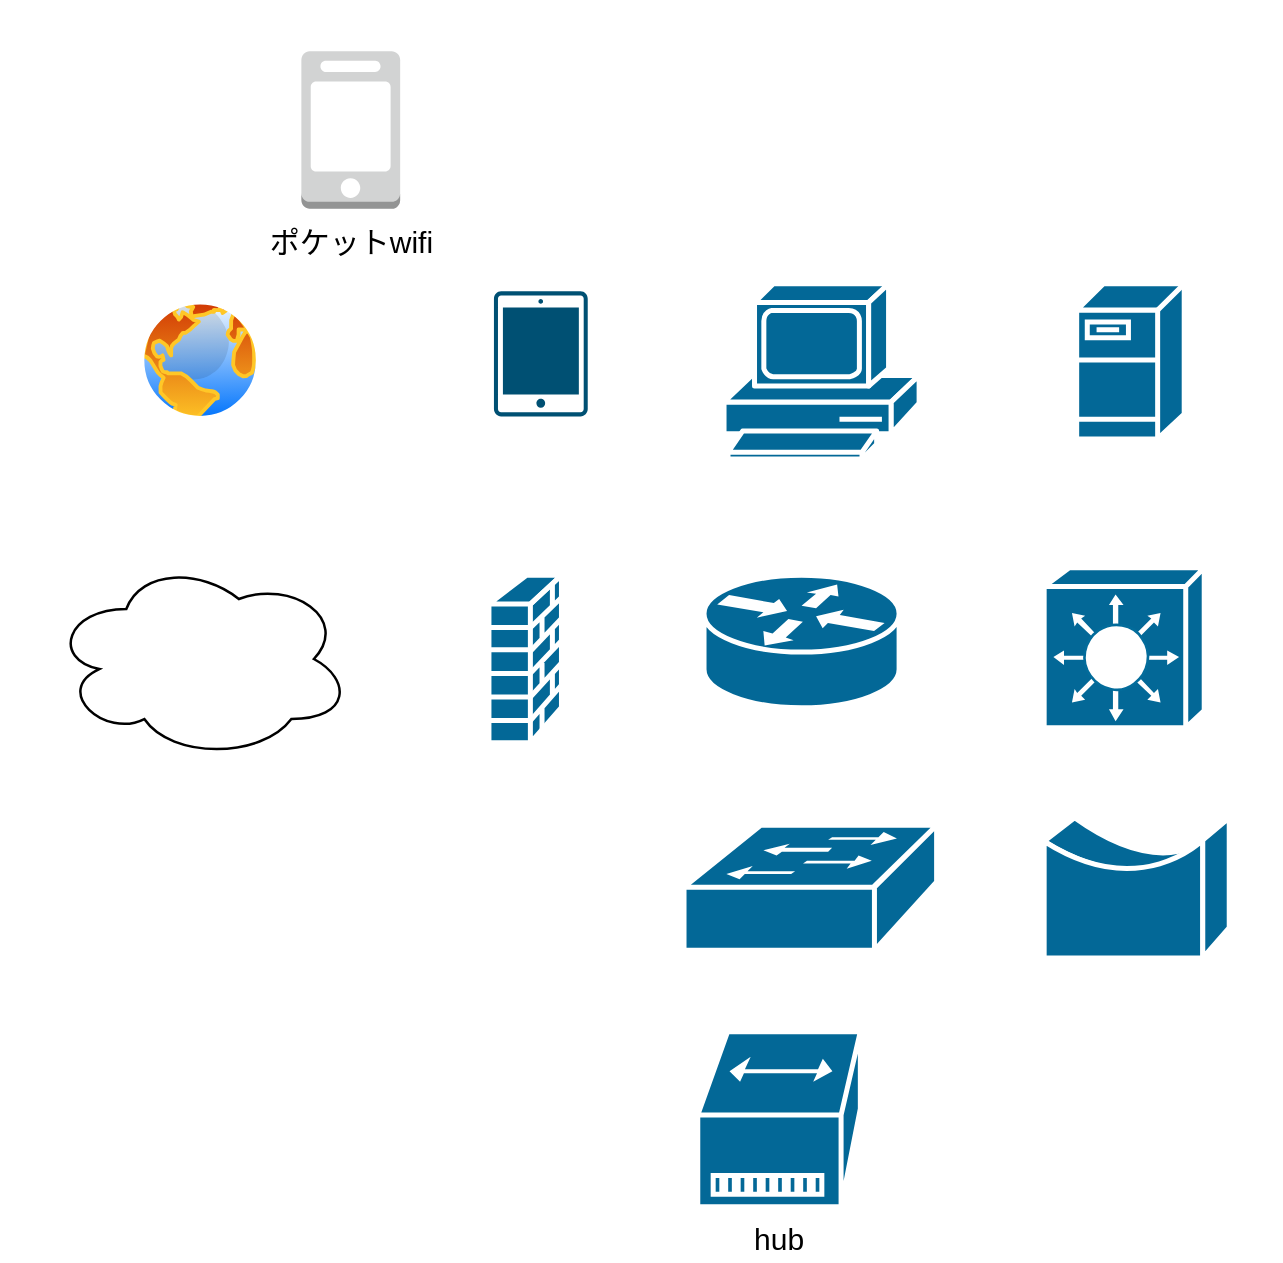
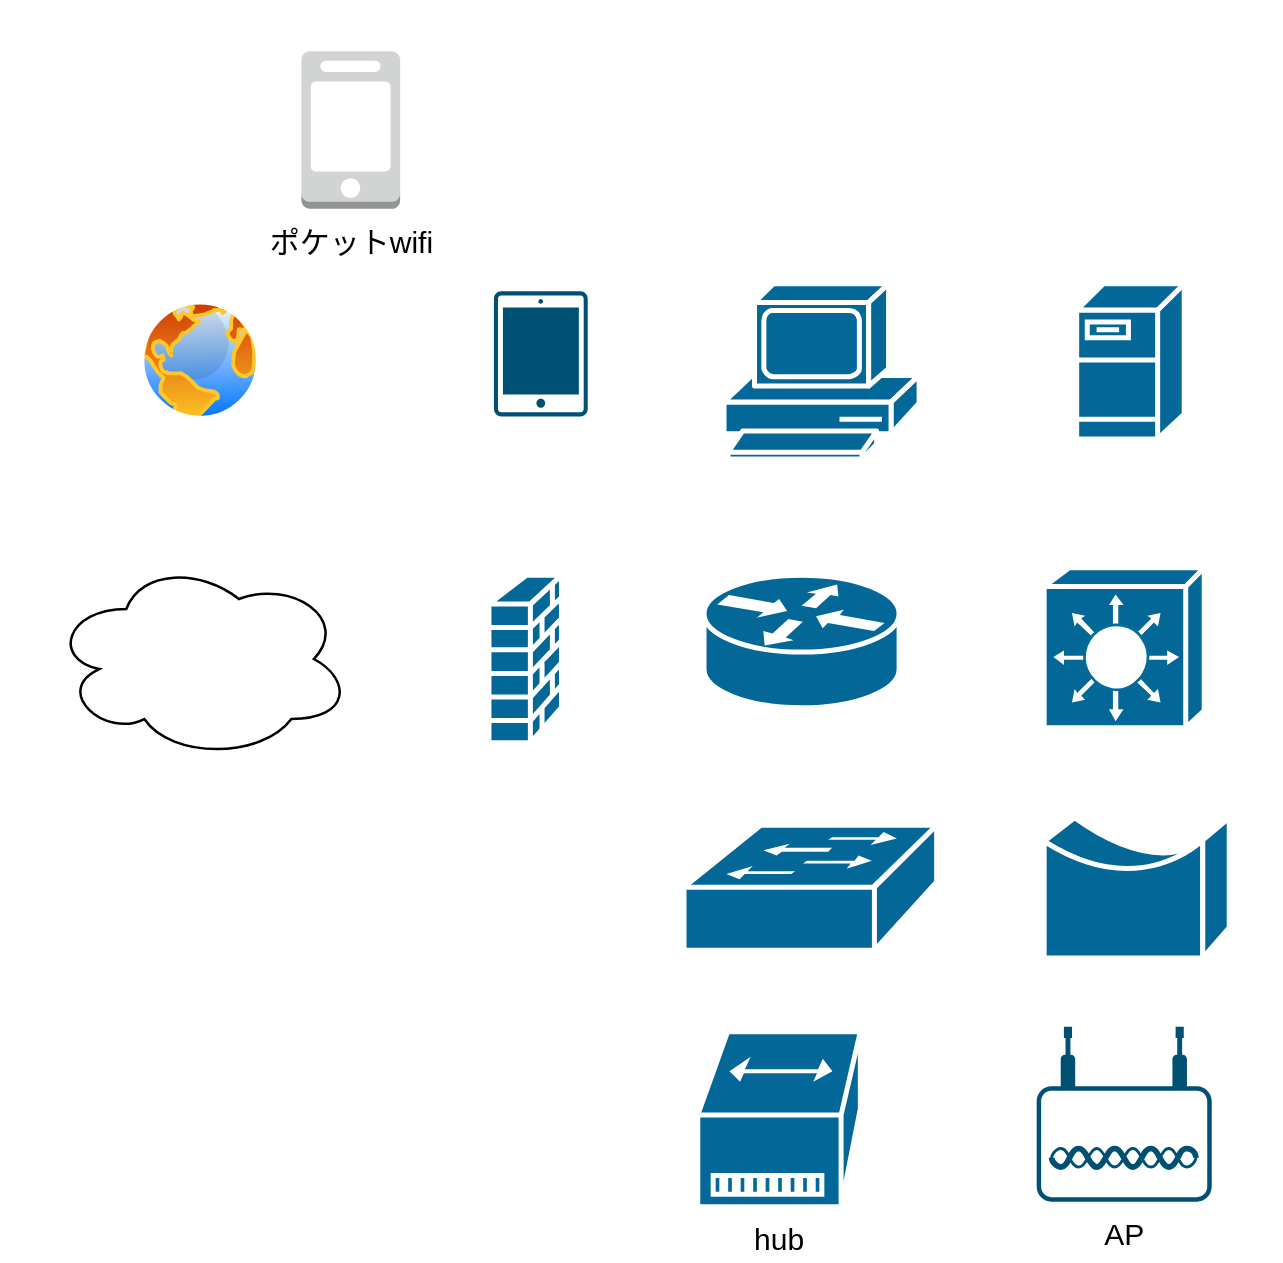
+ <mxCell id="11" value="AP" style="points=[[0.03,0.36,0],[0.18,0,0],[0.5,0.34,0],[0.82,0,0],[0.97,0.36,0],[1,0.67,0],[0.975,0.975,0],[0.5,1,0],[0.025,0.975,0],[0,0.67,0]];verticalLabelPosition=bottom;sketch=0;html=1;verticalAlign=top;aspect=fixed;align=center;pointerEvents=1;shape=mxgraph.cisco19.wireless_access_point;fillColor=#005073;strokeColor=none;" vertex="1" parent="1"><mxGeometry x="414" y="410" width="70" height="70" as="geometry" /></mxCell>
